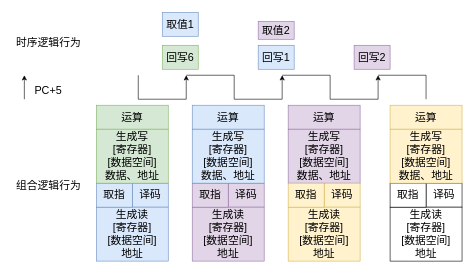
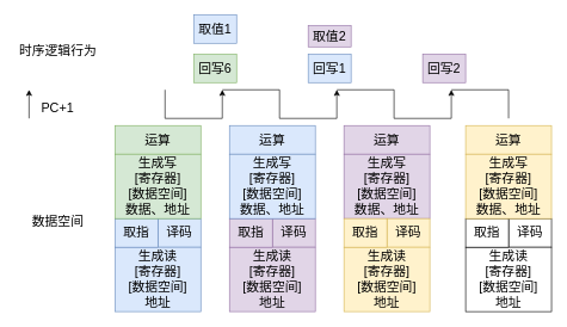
- <mxCell id="43" value="PC+5" style="text;html=1;strokeColor=none;fillColor=none;align=center;verticalAlign=middle;whiteSpace=wrap;rounded=0;fontSize=18;" parent="1" vertex="1"><mxGeometry x="50" y="135" width="60" height="30" as="geometry" /></mxCell>
+ <mxCell id="43" value="PC+1" style="text;html=1;strokeColor=none;fillColor=none;align=center;verticalAlign=middle;whiteSpace=wrap;rounded=0;fontSize=18;" parent="1" vertex="1"><mxGeometry x="50" y="135" width="60" height="30" as="geometry" /></mxCell>
- <mxCell id="16" value="组合逻辑行为" style="text;html=1;align=center;verticalAlign=middle;resizable=0;points=[];autosize=1;strokeColor=none;fillColor=none;fontSize=18;" parent="1" vertex="1"><mxGeometry x="20" y="295" width="120" height="30" as="geometry" /></mxCell>
+ <mxCell id="16" value="数据空间" style="text;html=1;align=center;verticalAlign=middle;resizable=0;points=[];autosize=1;strokeColor=none;fillColor=none;fontSize=18;" parent="1" vertex="1"><mxGeometry x="20" y="295" width="120" height="30" as="geometry" /></mxCell>
